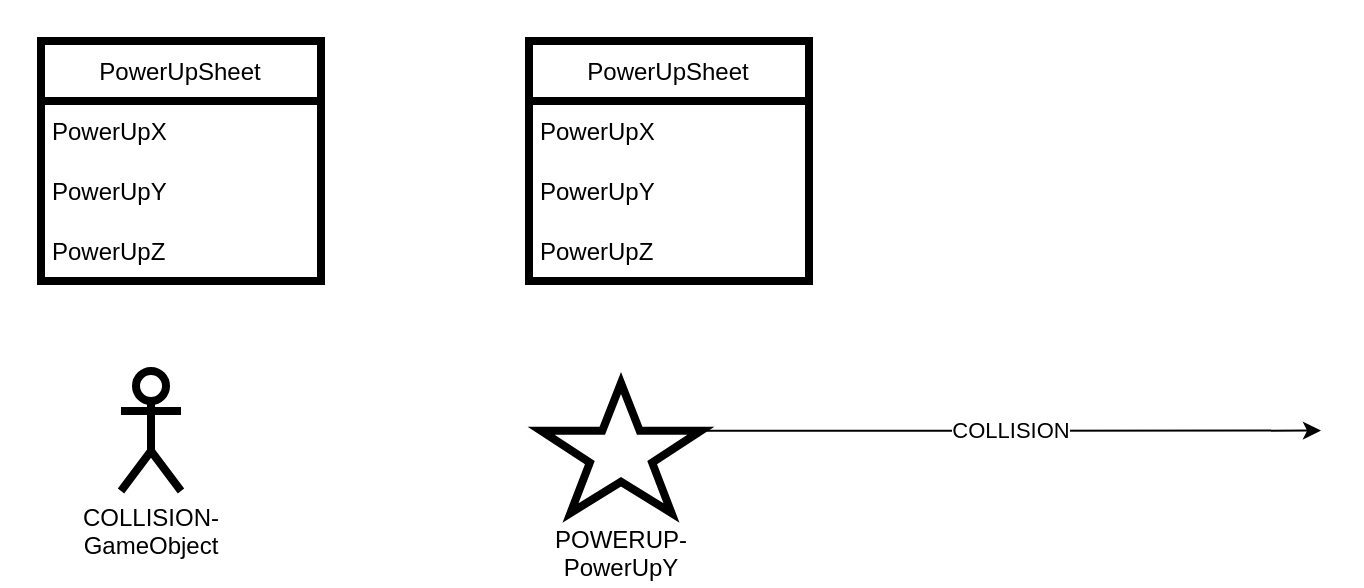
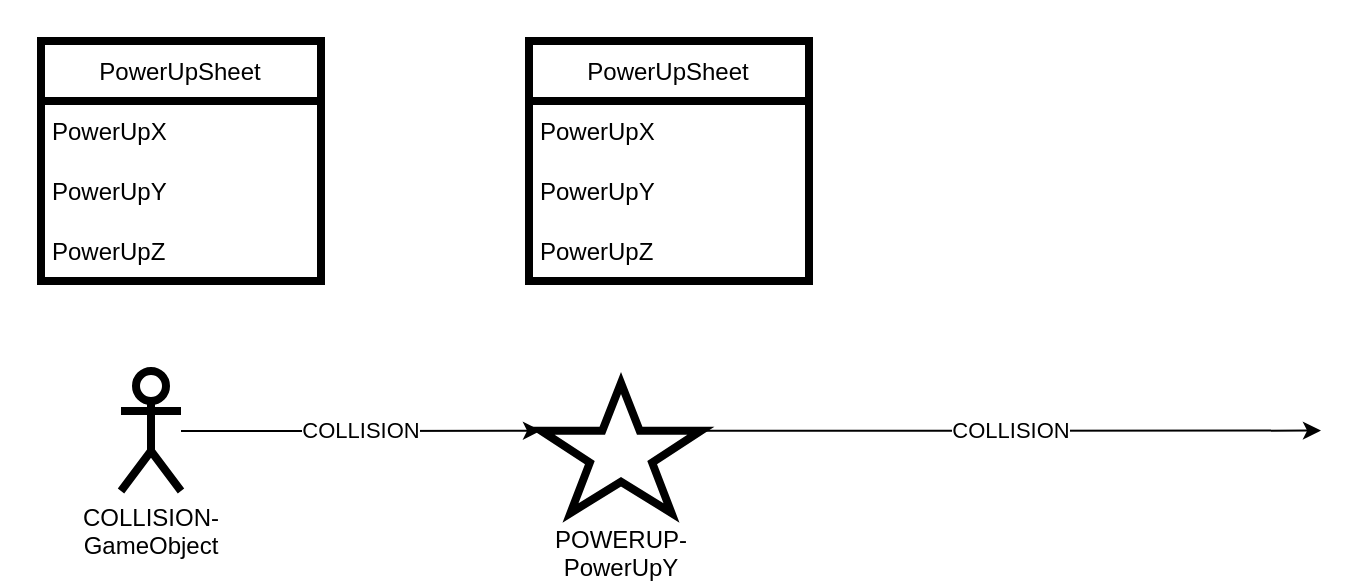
+ <mxCell id="2" value="COLLISION" style="edgeStyle=orthogonalEdgeStyle;rounded=0;orthogonalLoop=1;jettySize=auto;html=1;entryX=0;entryY=0.367;entryDx=0;entryDy=0;entryPerimeter=0;" edge="1" parent="1" source="3" target="4"><mxGeometry relative="1" as="geometry" /></mxCell>
